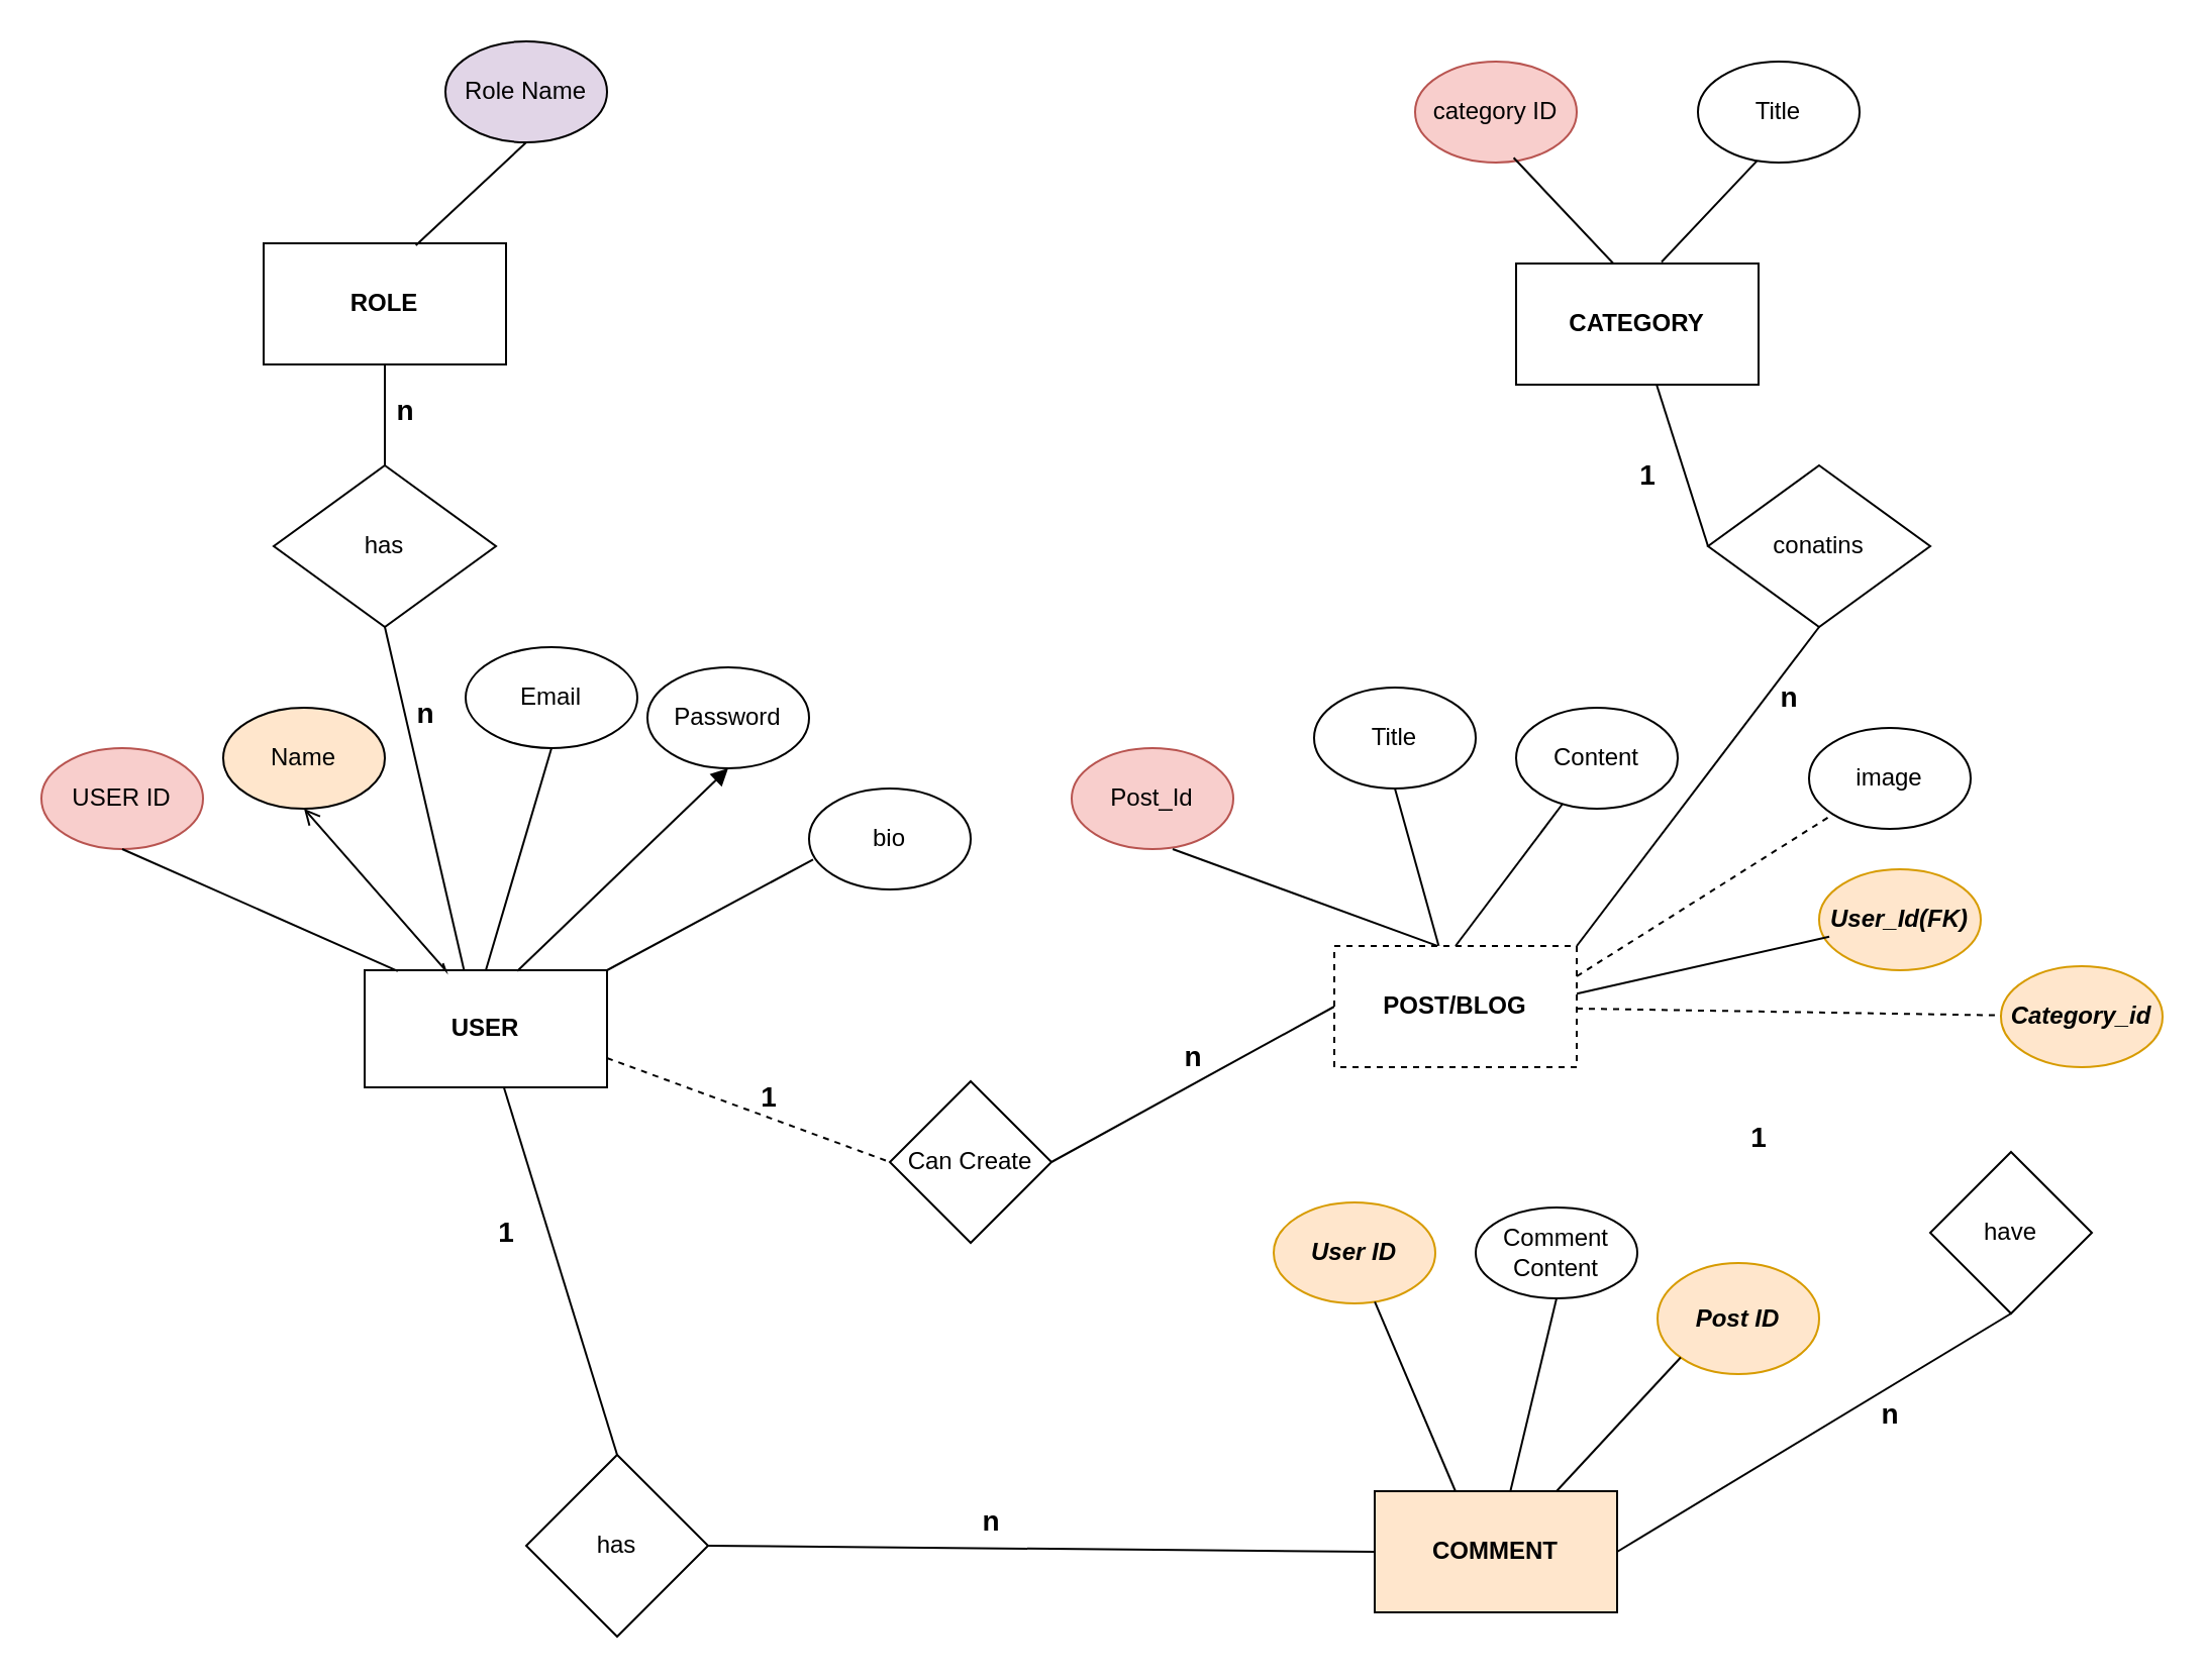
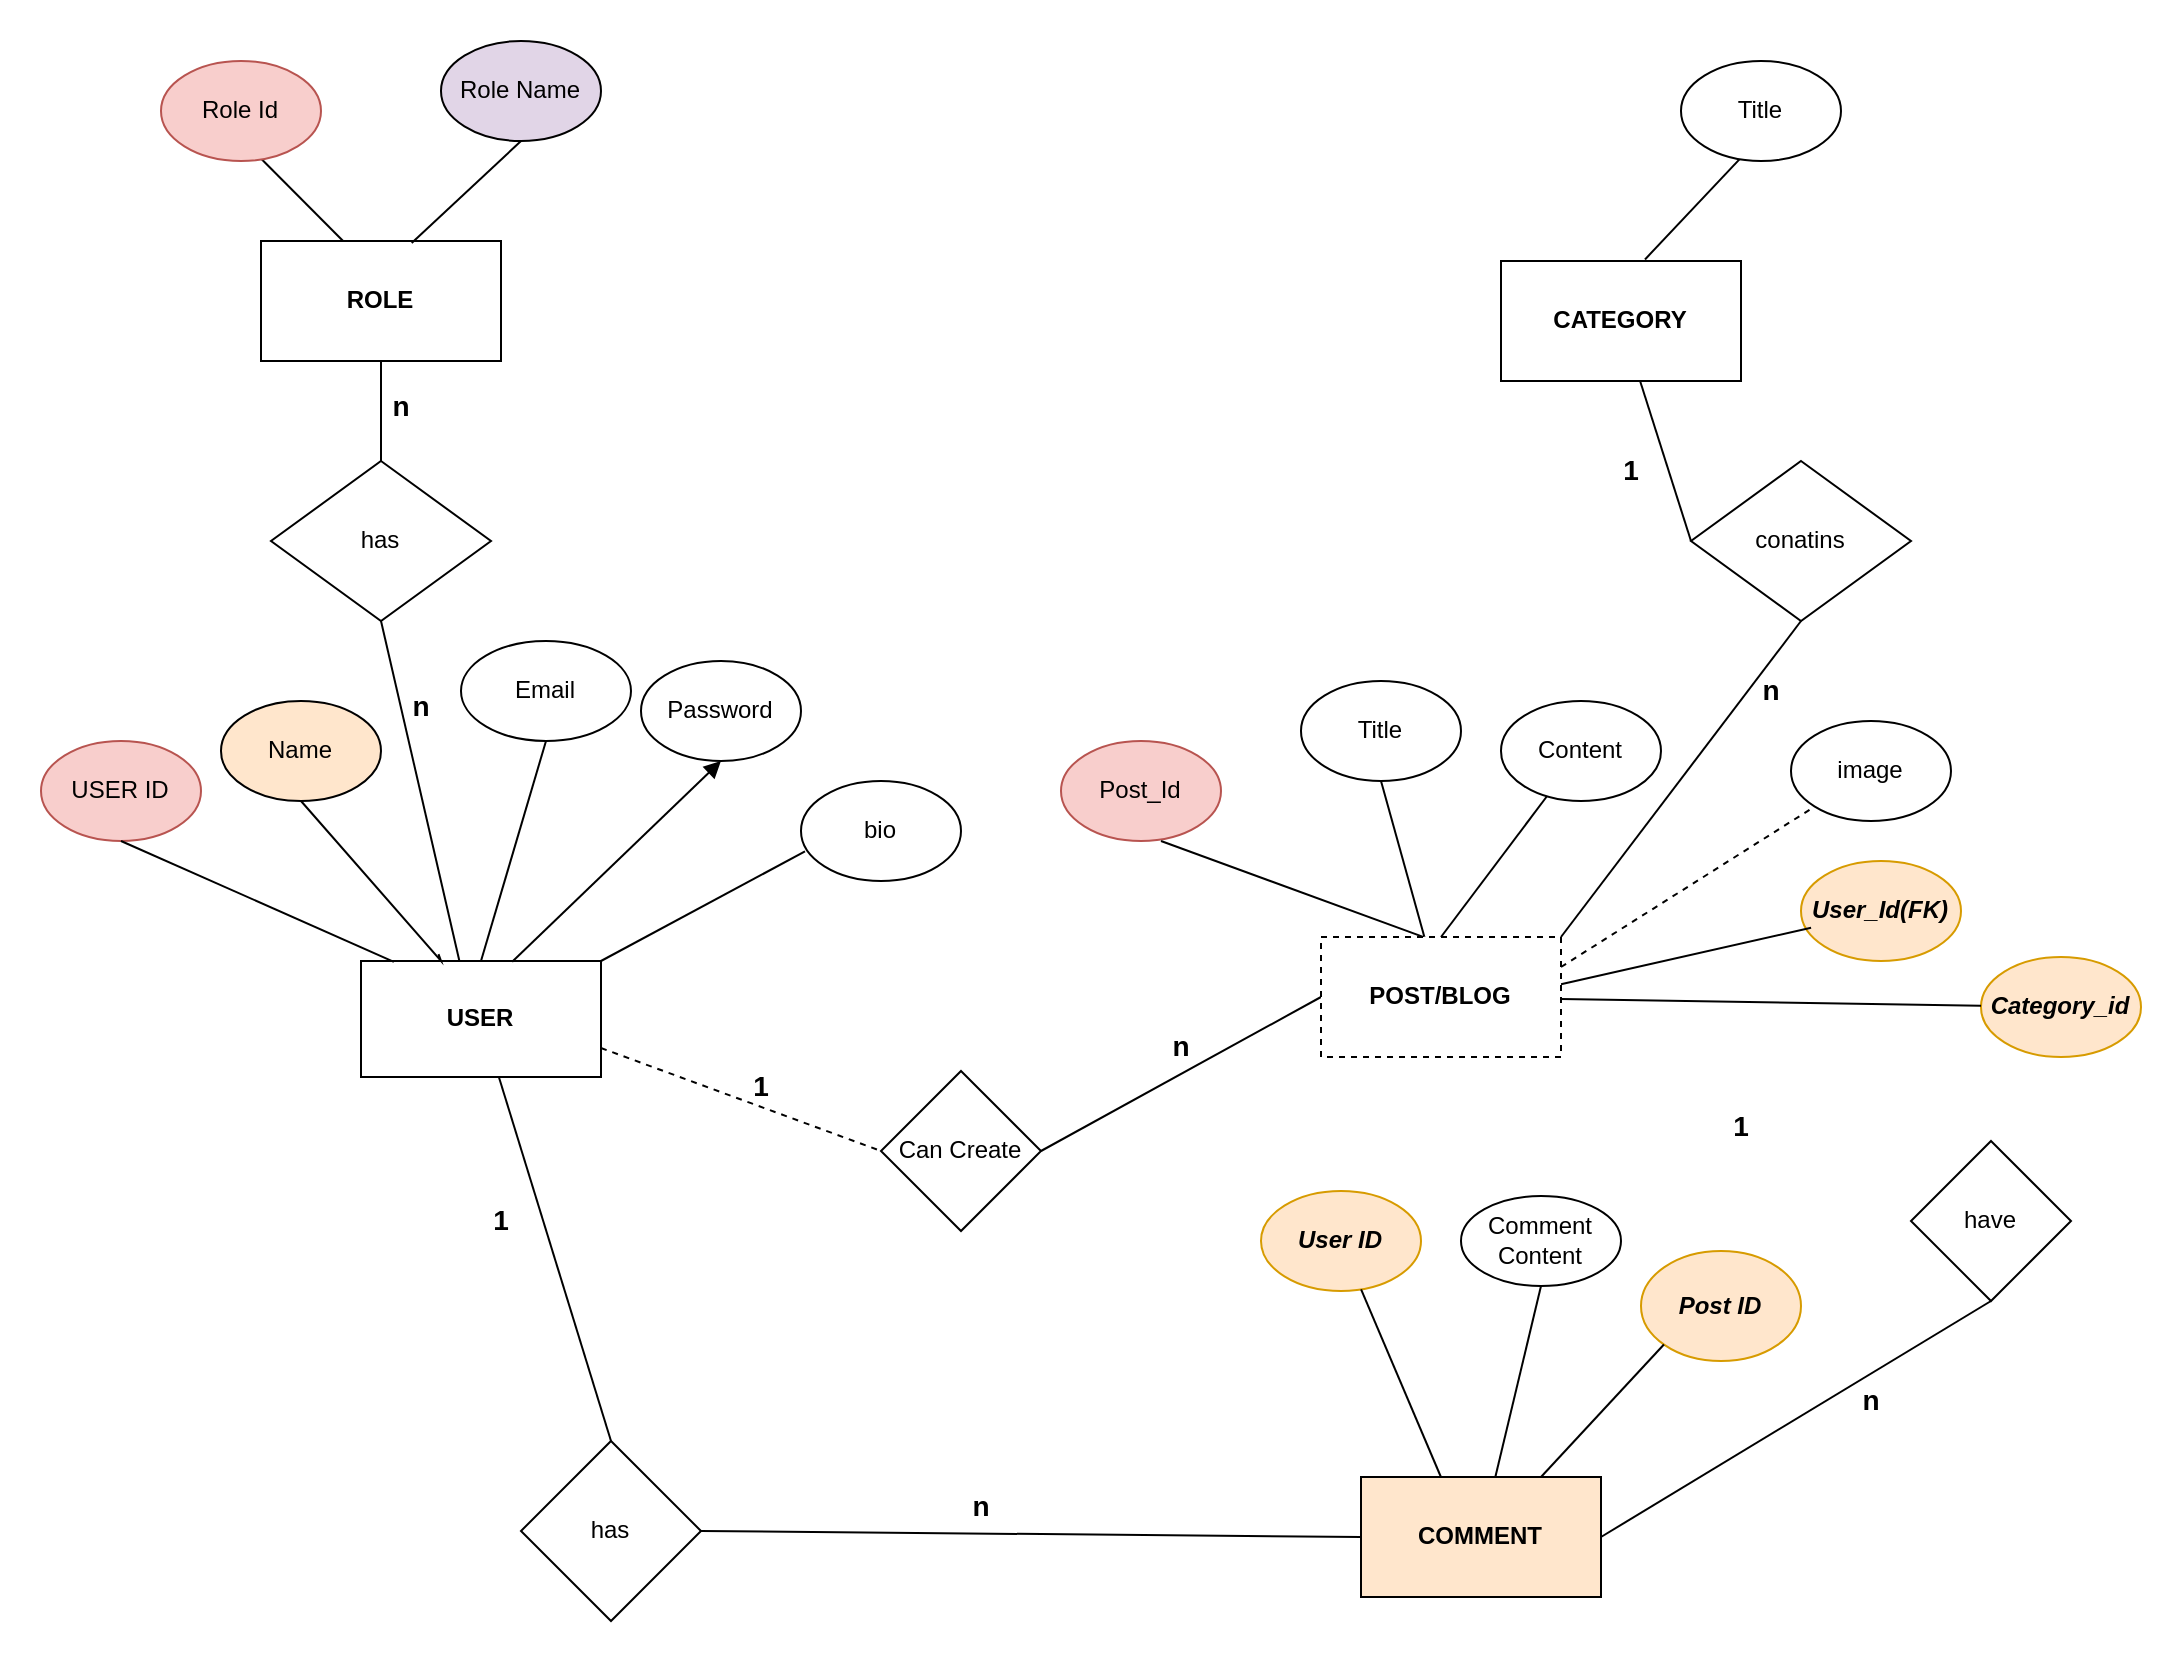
+ <mxCell id="61" value="Role Id" style="ellipse;whiteSpace=wrap;html=1;fillColor=#f8cecc;strokeColor=#b85450;" parent="1" vertex="1"><mxGeometry x="80" y="30" width="80" height="50" as="geometry" /></mxCell>
- <mxCell id="33" value="category ID" style="ellipse;whiteSpace=wrap;html=1;fillColor=#f8cecc;strokeColor=#b85450;" parent="1" vertex="1"><mxGeometry x="700" y="30" width="80" height="50" as="geometry" /></mxCell>
+ <mxCell id="56" value="" style="endArrow=none;html=1;rounded=0;entryX=0.342;entryY=0;entryDx=0;entryDy=0;entryPerimeter=0;exitX=0.62;exitY=0.968;exitDx=0;exitDy=0;exitPerimeter=0;" parent="1" source="61" target="54" edge="1"><mxGeometry width="50" height="50" relative="1" as="geometry"><mxPoint x="127.6" y="100" as="sourcePoint" /><mxPoint x="180" y="160" as="targetPoint" /></mxGeometry></mxCell>
- <mxCell id="35" value="" style="endArrow=none;html=1;rounded=0;entryX=0.61;entryY=0.952;entryDx=0;entryDy=0;entryPerimeter=0;exitX=0.42;exitY=0.04;exitDx=0;exitDy=0;exitPerimeter=0;" parent="1" source="51" target="33" edge="1"><mxGeometry width="50" height="50" relative="1" as="geometry"><mxPoint x="780" y="120" as="sourcePoint" /><mxPoint x="660" y="210" as="targetPoint" /></mxGeometry></mxCell>
- <mxCell id="6" value="" style="endArrow=open;html=1;rounded=0;exitX=0.323;exitY=-0.06;exitDx=0;exitDy=0;exitPerimeter=0;entryX=0.5;entryY=1;entryDx=0;entryDy=0;" parent="1" source="2" target="5" edge="1"><mxGeometry width="50" height="50" relative="1" as="geometry"><mxPoint x="220" y="410" as="sourcePoint" /><mxPoint x="250" y="400" as="targetPoint" /><Array as="points"><mxPoint x="220" y="480" /></Array></mxGeometry></mxCell>
+ <mxCell id="6" value="" style="endArrow=none;html=1;rounded=0;exitX=0.323;exitY=-0.06;exitDx=0;exitDy=0;exitPerimeter=0;entryX=0.5;entryY=1;entryDx=0;entryDy=0;" parent="1" source="2" target="5" edge="1"><mxGeometry width="50" height="50" relative="1" as="geometry"><mxPoint x="220" y="410" as="sourcePoint" /><mxPoint x="250" y="400" as="targetPoint" /><Array as="points"><mxPoint x="220" y="480" /></Array></mxGeometry></mxCell>
- <mxCell id="50" value="" style="endArrow=none;html=1;rounded=0;dashed=1;" parent="1" source="58" target="49" edge="1"><mxGeometry width="50" height="50" relative="1" as="geometry"><mxPoint x="770" y="514" as="sourcePoint" /><mxPoint x="840" y="514" as="targetPoint" /><Array as="points" /></mxGeometry></mxCell>
+ <mxCell id="50" value="" style="endArrow=none;html=1;rounded=0;" parent="1" source="58" target="49" edge="1"><mxGeometry width="50" height="50" relative="1" as="geometry"><mxPoint x="770" y="514" as="sourcePoint" /><mxPoint x="840" y="514" as="targetPoint" /><Array as="points" /></mxGeometry></mxCell>
